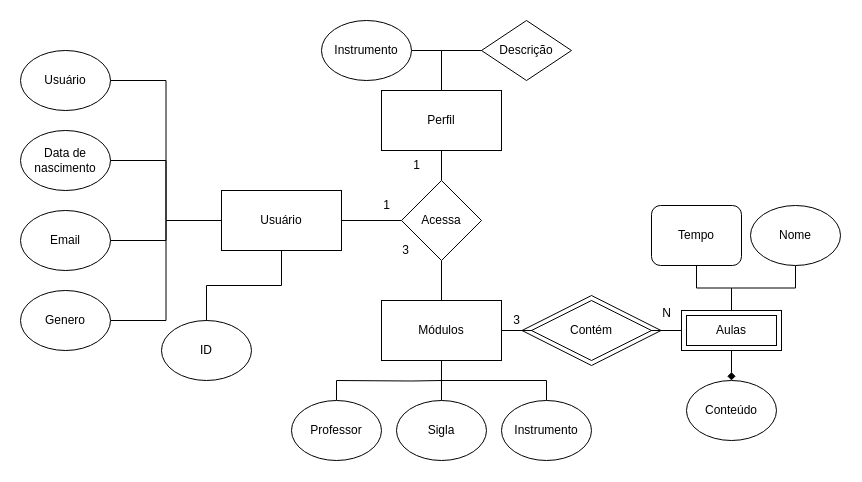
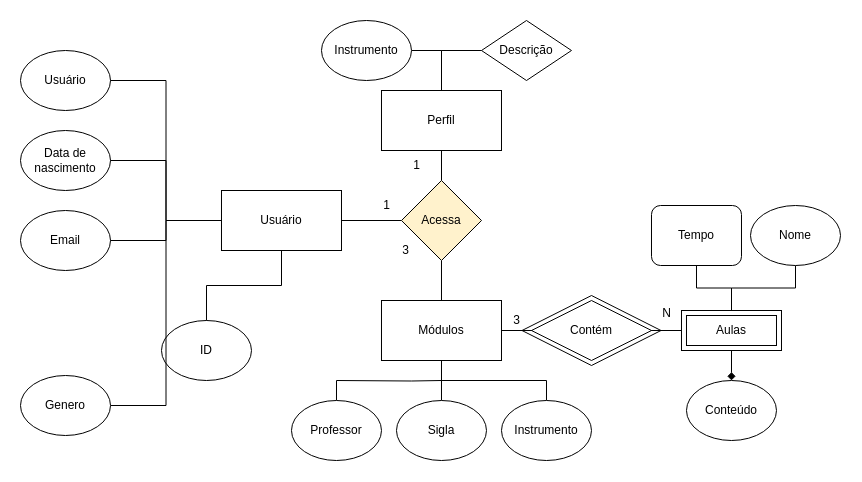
- <mxCell id="25" value="Acessa" style="rhombus;whiteSpace=wrap;html=1;" vertex="1" parent="1"><mxGeometry x="400.99" y="180" width="80" height="80" as="geometry" /></mxCell>
+ <mxCell id="25" value="Acessa" style="rhombus;whiteSpace=wrap;html=1;fillColor=#fff2cc;" vertex="1" parent="1"><mxGeometry x="400.99" y="180" width="80" height="80" as="geometry" /></mxCell>
- <mxCell id="36" value="Genero" style="ellipse;whiteSpace=wrap;html=1;" vertex="1" parent="1"><mxGeometry x="20" y="290" width="90" height="60" as="geometry" /></mxCell>
+ <mxCell id="36" value="Genero" style="ellipse;whiteSpace=wrap;html=1;" vertex="1" parent="1"><mxGeometry x="20" y="375" width="90" height="60" as="geometry" /></mxCell>
